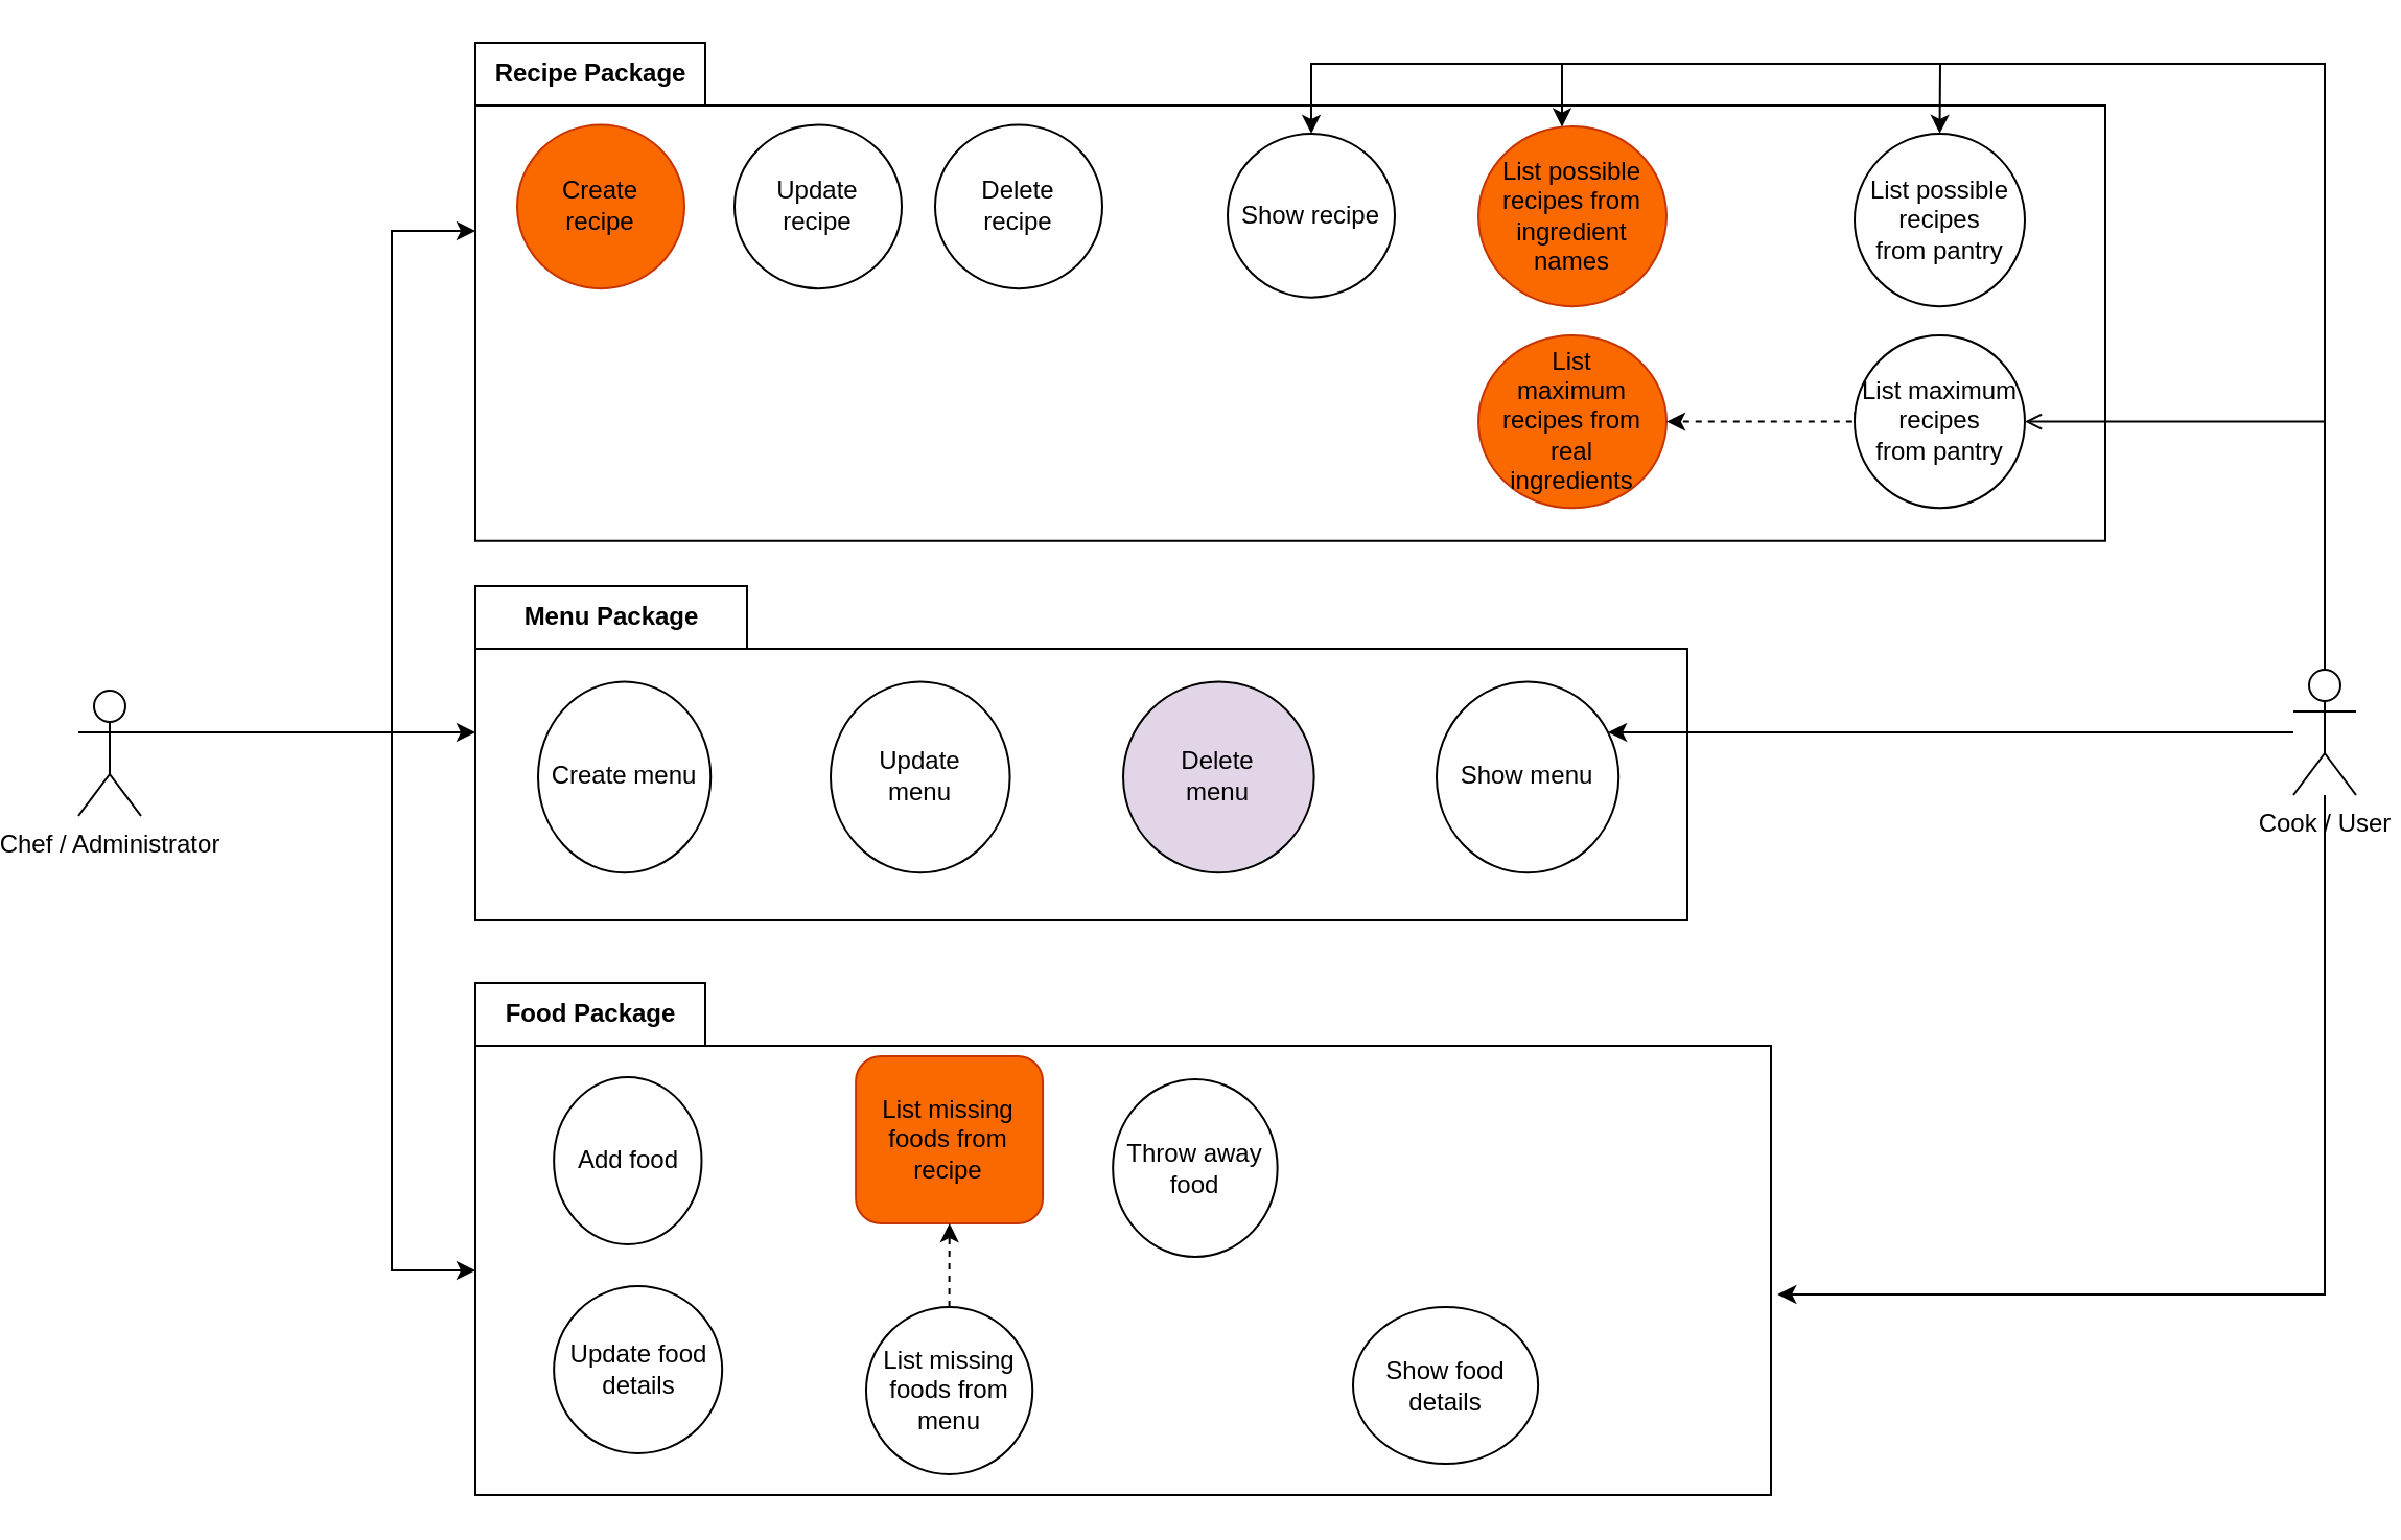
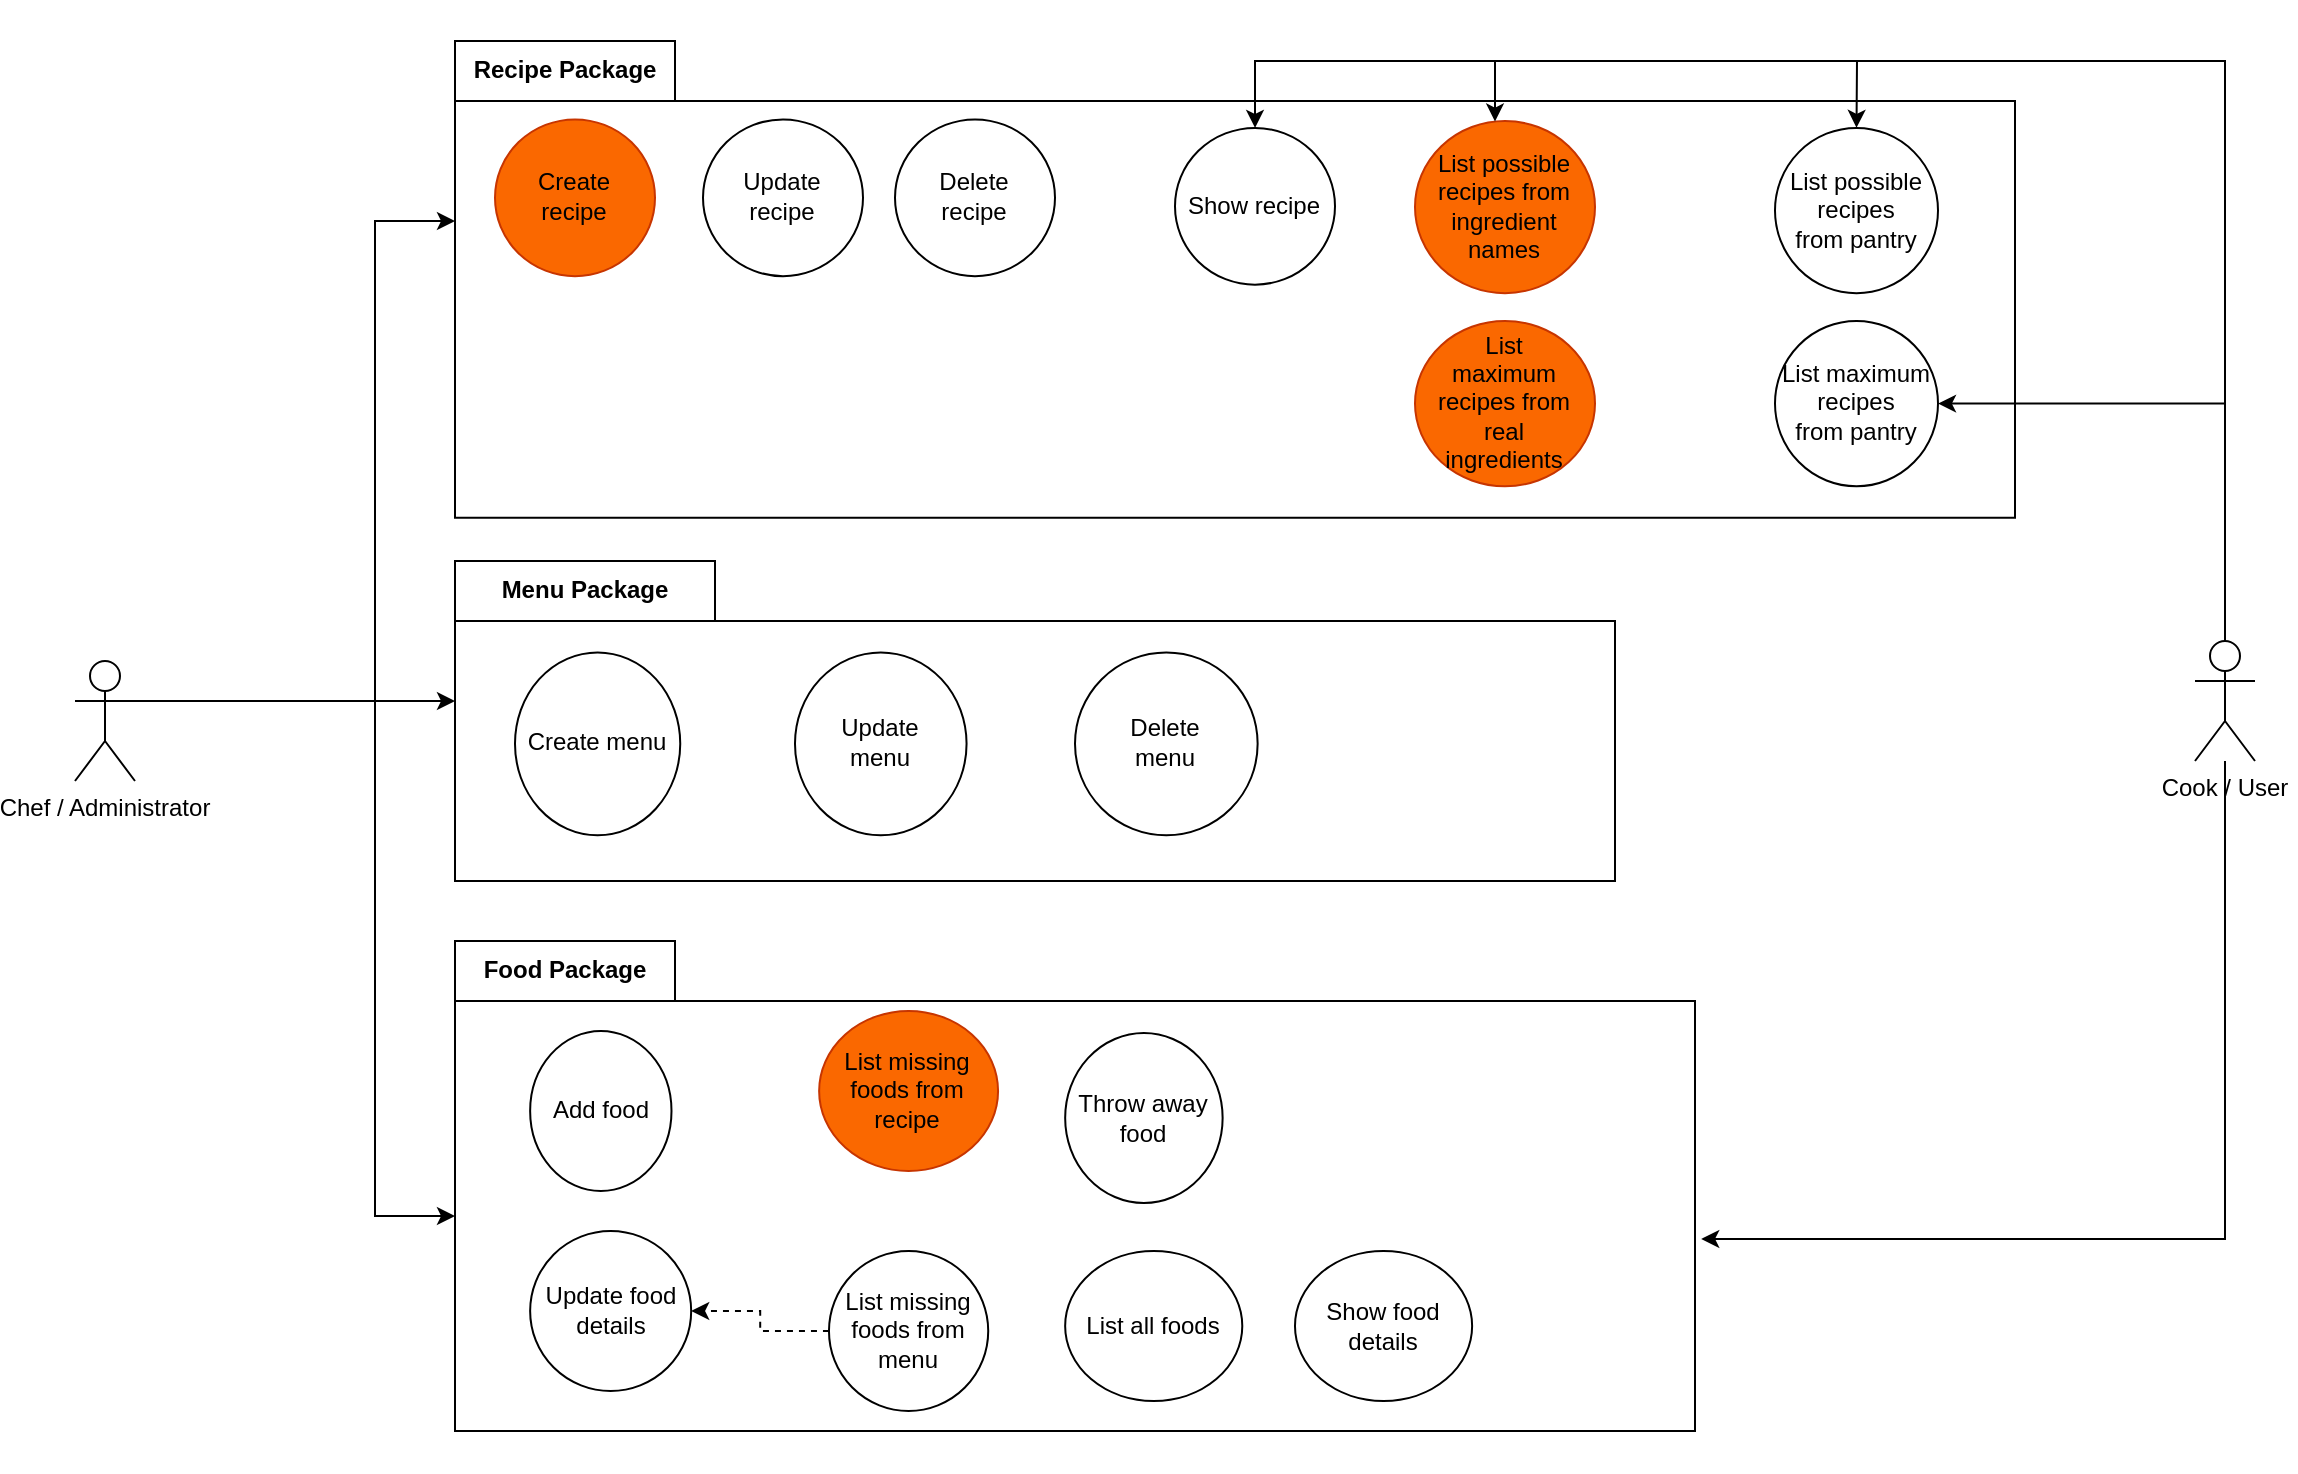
- <mxCell id="11" style="edgeStyle=orthogonalEdgeStyle;rounded=0;orthogonalLoop=1;jettySize=auto;html=1;dashed=1;exitX=0.002;exitY=0.443;exitDx=0;exitDy=0;exitPerimeter=0;entryX=1;entryY=0.5;entryDx=0;entryDy=0;" edge="1" parent="2" source="12" target="10"><mxGeometry relative="1" as="geometry"><Array as="points"><mxPoint x="660" y="181" /></Array></mxGeometry></mxCell>
- <mxCell id="38" style="edgeStyle=orthogonalEdgeStyle;rounded=0;orthogonalLoop=1;jettySize=auto;html=1;entryX=1;entryY=0.5;entryDx=0;entryDy=0;endArrow=open;" edge="1" parent="1" source="39" target="12"><mxGeometry relative="1" as="geometry"><Array as="points"><mxPoint x="1095" y="201" /></Array></mxGeometry></mxCell>
+ <mxCell id="38" style="edgeStyle=orthogonalEdgeStyle;rounded=0;orthogonalLoop=1;jettySize=auto;html=1;entryX=1;entryY=0.5;entryDx=0;entryDy=0;" edge="1" parent="1" source="39" target="12"><mxGeometry relative="1" as="geometry"><Array as="points"><mxPoint x="1095" y="201" /></Array></mxGeometry></mxCell>
- <mxCell id="37" style="edgeStyle=orthogonalEdgeStyle;rounded=0;orthogonalLoop=1;jettySize=auto;html=1;" parent="1" source="39" target="18" edge="1"><mxGeometry relative="1" as="geometry"><Array as="points"><mxPoint x="960" y="350" /><mxPoint x="960" y="350" /></Array></mxGeometry></mxCell>
- <mxCell id="17" value="Delete&lt;br&gt;menu" style="ellipse;whiteSpace=wrap;html=1;verticalAlign=middle;fillColor=#e1d5e7;" parent="13" vertex="1"><mxGeometry x="310" y="45.71" width="91.32" height="91.43" as="geometry" /></mxCell>
+ <mxCell id="17" value="Delete&lt;br&gt;menu" style="ellipse;whiteSpace=wrap;html=1;verticalAlign=middle;" parent="13" vertex="1"><mxGeometry x="310" y="45.71" width="91.32" height="91.43" as="geometry" /></mxCell>
- <mxCell id="18" value="Show menu" style="ellipse;whiteSpace=wrap;html=1;verticalAlign=middle;" parent="13" vertex="1"><mxGeometry x="460" y="45.71" width="87.11" height="91.43" as="geometry" /></mxCell>
- <mxCell id="25" value="List missing foods from recipe" style="whiteSpace=wrap;html=1;verticalAlign=middle;fillColor=#fa6800;strokeColor=#C73500;fontColor=#000000;rounded=1;" parent="19" vertex="1"><mxGeometry x="182.063" y="35" width="89.467" height="80" as="geometry" /></mxCell>
+ <mxCell id="25" value="List missing foods from recipe" style="ellipse;whiteSpace=wrap;html=1;verticalAlign=middle;fillColor=#fa6800;strokeColor=#C73500;fontColor=#000000;" parent="19" vertex="1"><mxGeometry x="182.063" y="35" width="89.467" height="80" as="geometry" /></mxCell>
- <mxCell id="26" value="" style="edgeStyle=orthogonalEdgeStyle;rounded=0;orthogonalLoop=1;jettySize=auto;html=1;dashed=1;" parent="19" source="27" target="25" edge="1"><mxGeometry relative="1" as="geometry" /></mxCell>
+ <mxCell id="26" value="" style="edgeStyle=orthogonalEdgeStyle;rounded=0;orthogonalLoop=1;jettySize=auto;html=1;dashed=1;" parent="19" source="27" target="22" edge="1"><mxGeometry relative="1" as="geometry" /></mxCell>
+ <mxCell id="24" value="List all foods" style="ellipse;whiteSpace=wrap;html=1;verticalAlign=middle;" parent="19" vertex="1"><mxGeometry x="305.079" y="155" width="88.571" height="75" as="geometry" /></mxCell>
